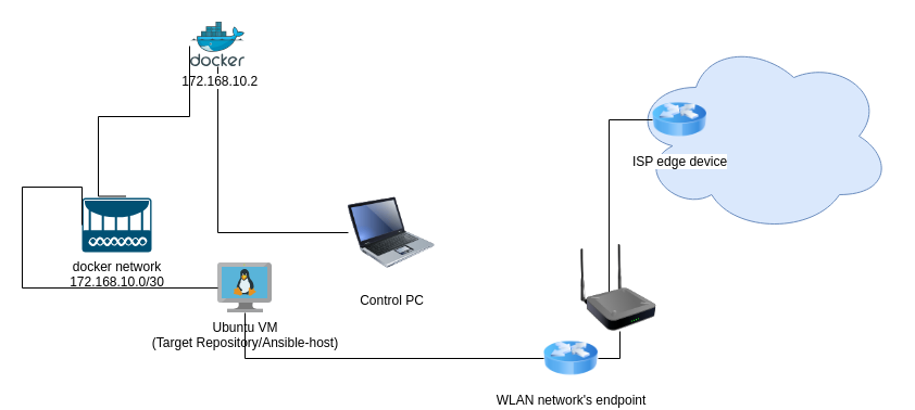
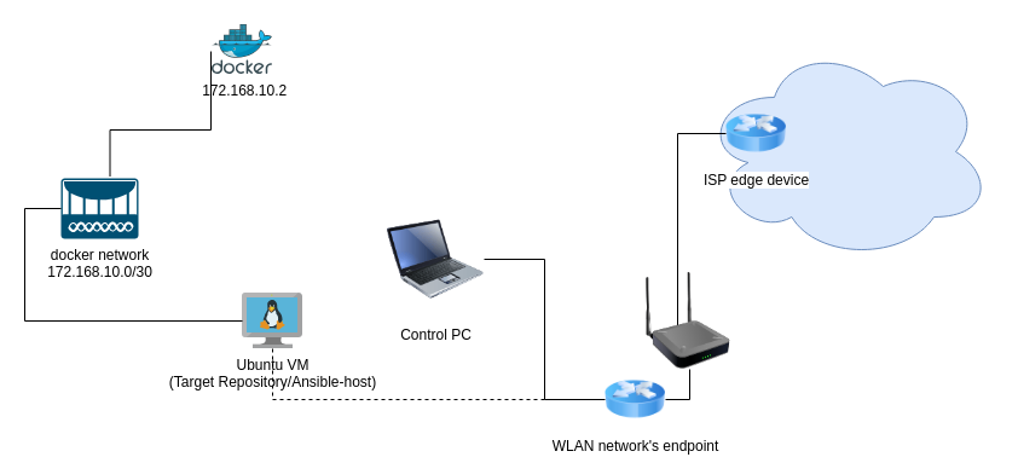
- <mxCell id="14" value="docker network&lt;br&gt;172.168.10.0/30" style="sketch=0;points=[[0.015,0.015,0],[0.985,0.015,0],[0.985,0.985,0],[0.015,0.985,0],[0.25,0,0],[0.5,0,0],[0.75,0,0],[1,0.25,0],[1,0.5,0],[1,0.75,0],[0.75,1,0],[0.5,1,0],[0.25,1,0],[0,0.75,0],[0,0.5,0],[0,0.25,0]];verticalLabelPosition=bottom;html=1;verticalAlign=top;aspect=fixed;align=center;pointerEvents=1;shape=mxgraph.cisco19.wireless_bridge;fillColor=#005073;strokeColor=none;" vertex="1" parent="1"><mxGeometry x="75" y="182" width="64" height="50" as="geometry" /></mxCell>
+ <mxCell id="14" value="docker network&lt;br&gt;172.168.10.0/30" style="sketch=0;points=[[0.015,0.015,0],[0.985,0.015,0],[0.985,0.985,0],[0.015,0.985,0],[0.25,0,0],[0.5,0,0],[0.75,0,0],[1,0.25,0],[1,0.5,0],[1,0.75,0],[0.75,1,0],[0.5,1,0],[0.25,1,0],[0,0.75,0],[0,0.5,0],[0,0.25,0]];verticalLabelPosition=bottom;html=1;verticalAlign=top;aspect=fixed;align=center;pointerEvents=1;shape=mxgraph.cisco19.wireless_bridge;fillColor=#005073;strokeColor=none;" vertex="1" parent="1"><mxGeometry x="50" y="147" width="64" height="50" as="geometry" /></mxCell>
- <mxCell id="8" style="rounded=0;orthogonalLoop=1;jettySize=auto;html=1;edgeStyle=orthogonalEdgeStyle;endArrow=none;endFill=0;" parent="1" source="11" target="12" edge="1"><mxGeometry relative="1" as="geometry"><mxPoint x="120" y="440" as="sourcePoint" /><mxPoint x="210" y="375" as="targetPoint" /></mxGeometry></mxCell>
+ <mxCell id="8" style="rounded=0;orthogonalLoop=1;jettySize=auto;html=1;edgeStyle=orthogonalEdgeStyle;endArrow=none;endFill=0;entryX=0;entryY=0.5;entryDx=0;entryDy=0;" parent="1" source="11" target="7" edge="1"><mxGeometry relative="1" as="geometry"><mxPoint x="120" y="440" as="sourcePoint" /><mxPoint x="210" y="375" as="targetPoint" /></mxGeometry></mxCell>
- <mxCell id="10" style="rounded=0;orthogonalLoop=1;jettySize=auto;html=1;edgeStyle=orthogonalEdgeStyle;endArrow=none;endFill=0;entryX=0;entryY=0.5;entryDx=0;entryDy=0;" parent="1" source="9" target="7" edge="1"><mxGeometry relative="1" as="geometry"><mxPoint x="170" y="340" as="sourcePoint" /><mxPoint x="240" y="340" as="targetPoint" /><Array as="points"><mxPoint x="225" y="330" /></Array></mxGeometry></mxCell>
+ <mxCell id="10" style="rounded=0;orthogonalLoop=1;jettySize=auto;html=1;edgeStyle=orthogonalEdgeStyle;endArrow=none;endFill=0;entryX=0;entryY=0.5;entryDx=0;entryDy=0;dashed=1;" parent="1" source="9" target="7" edge="1"><mxGeometry relative="1" as="geometry"><mxPoint x="170" y="340" as="sourcePoint" /><mxPoint x="240" y="340" as="targetPoint" /><Array as="points"><mxPoint x="225" y="330" /></Array></mxGeometry></mxCell>
